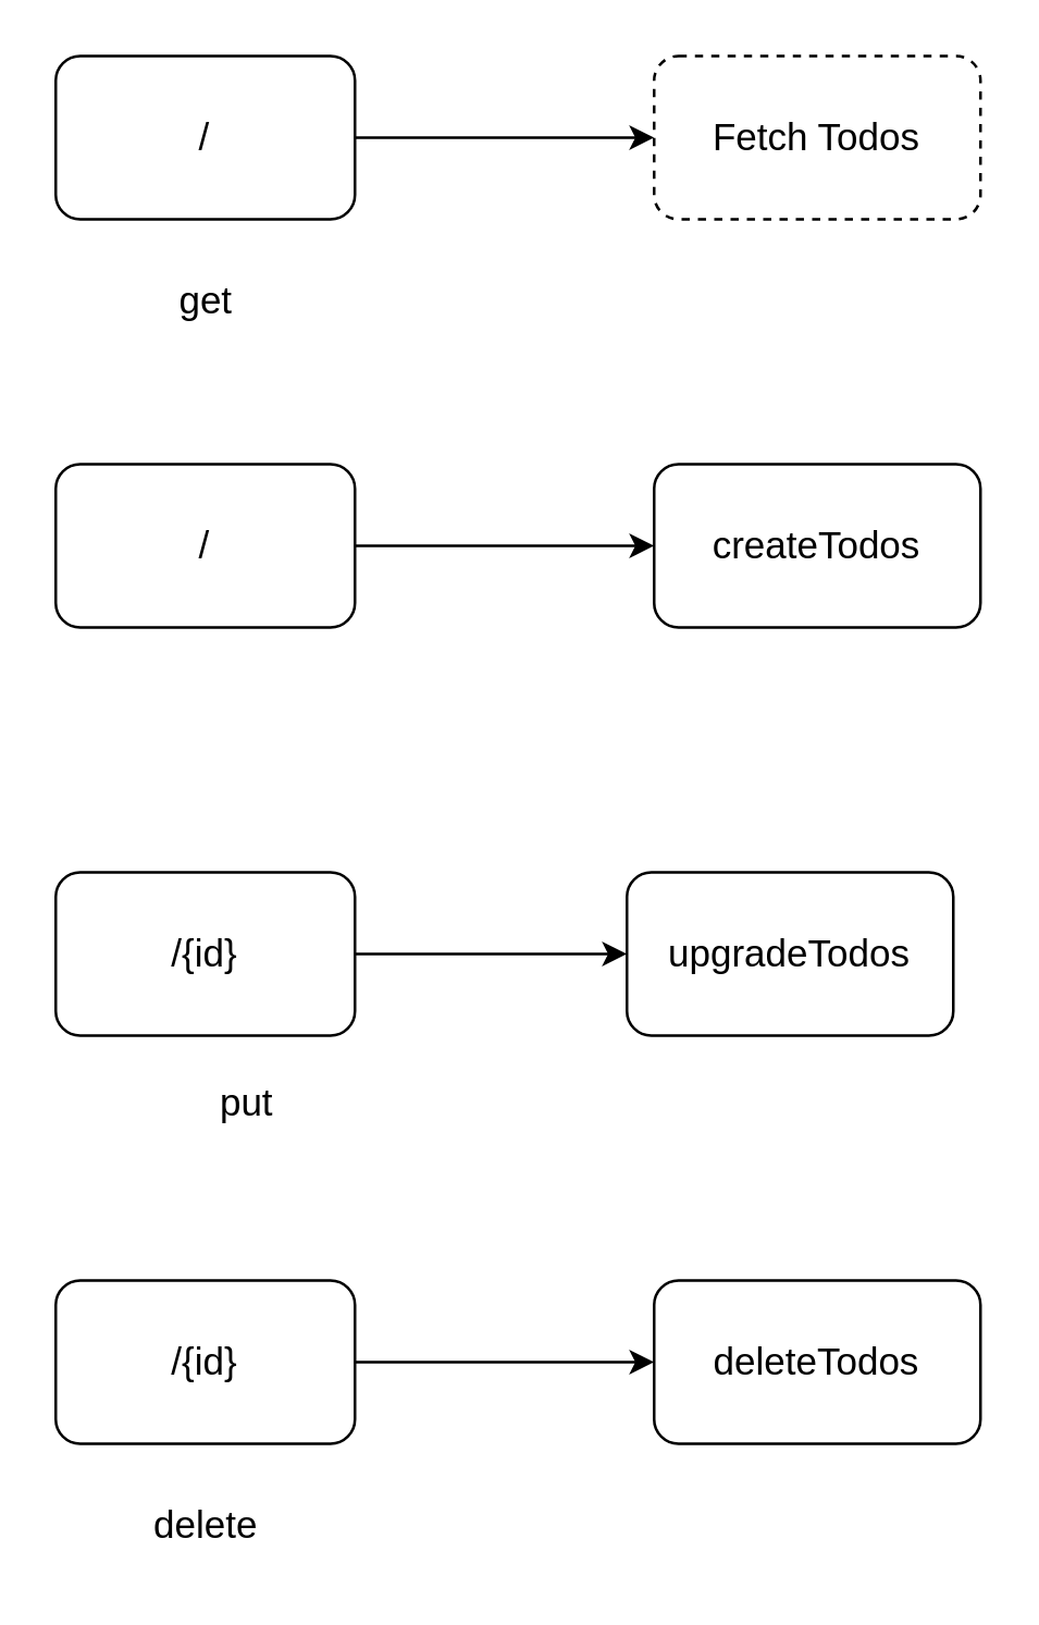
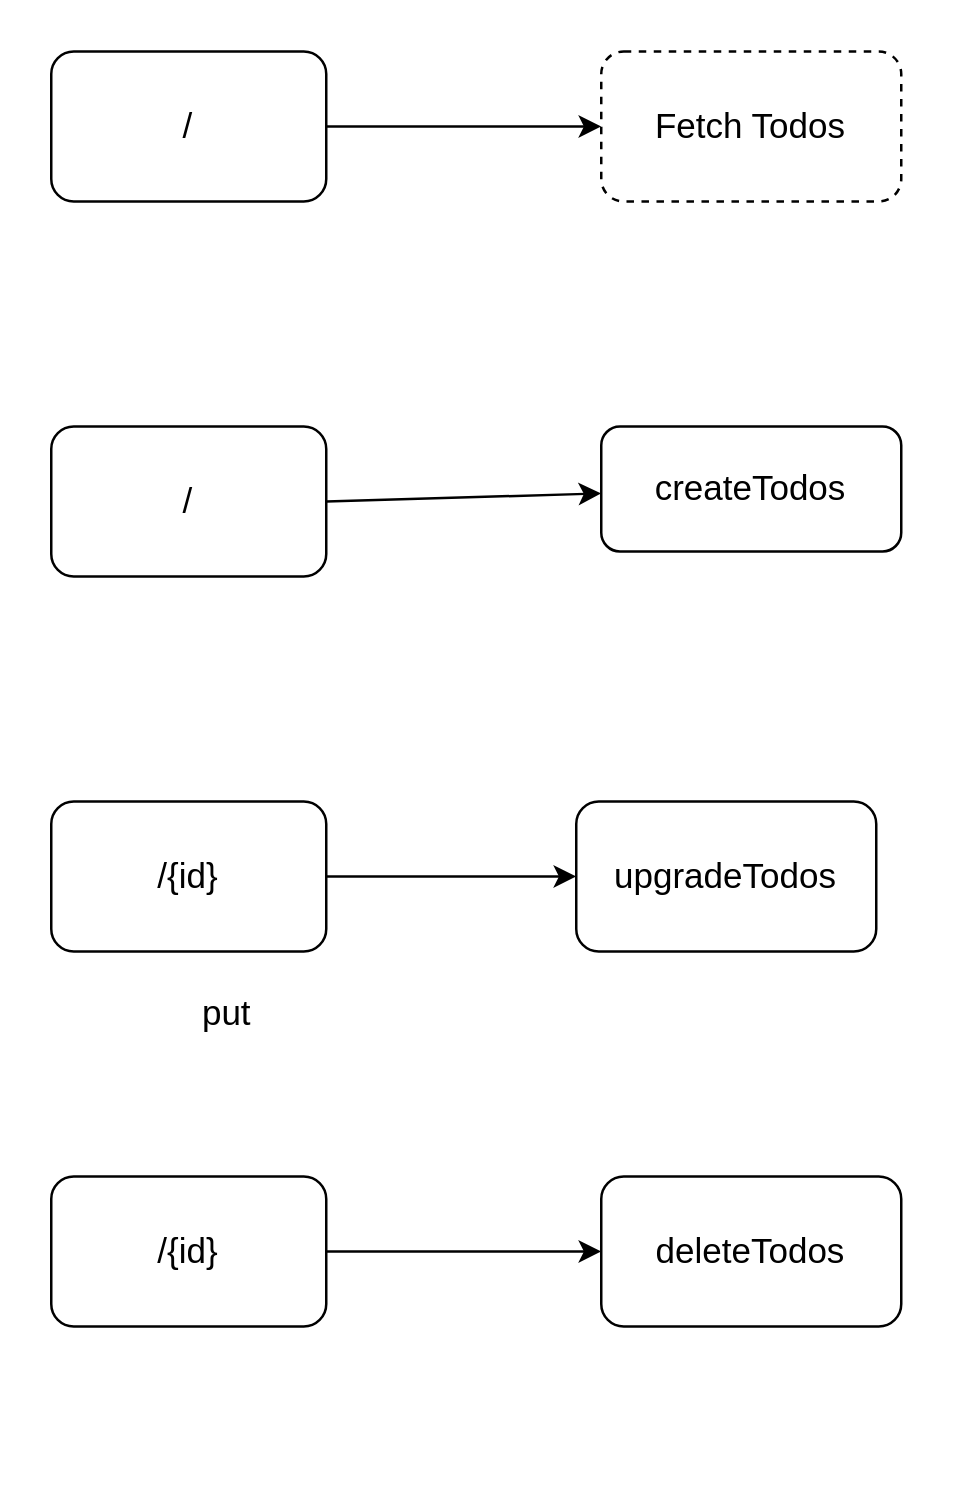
- <mxCell id="5" value="get" style="text;html=1;align=center;verticalAlign=middle;resizable=0;points=[];autosize=1;strokeColor=none;fillColor=none;fontSize=14;" vertex="1" parent="1"><mxGeometry x="55" y="95" width="40" height="30" as="geometry" /></mxCell>
- <mxCell id="8" value="createTodos" style="whiteSpace=wrap;html=1;rounded=1;fontSize=14;" vertex="1" parent="1"><mxGeometry x="240" y="170" width="120" height="60" as="geometry" /></mxCell>
+ <mxCell id="8" value="createTodos" style="whiteSpace=wrap;html=1;rounded=1;fontSize=14;" vertex="1" parent="1"><mxGeometry x="240" y="170" width="120" height="50" as="geometry" /></mxCell>
- <mxCell id="16" value="delete" style="text;html=1;align=center;verticalAlign=middle;resizable=0;points=[];autosize=1;strokeColor=none;fillColor=none;fontSize=14;" vertex="1" parent="1"><mxGeometry x="45" y="545" width="60" height="30" as="geometry" /></mxCell>
